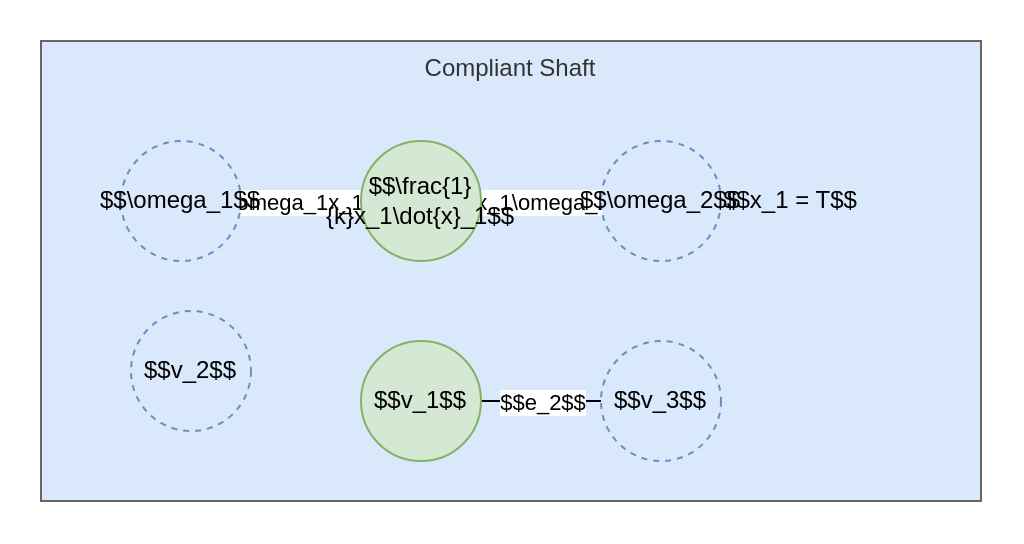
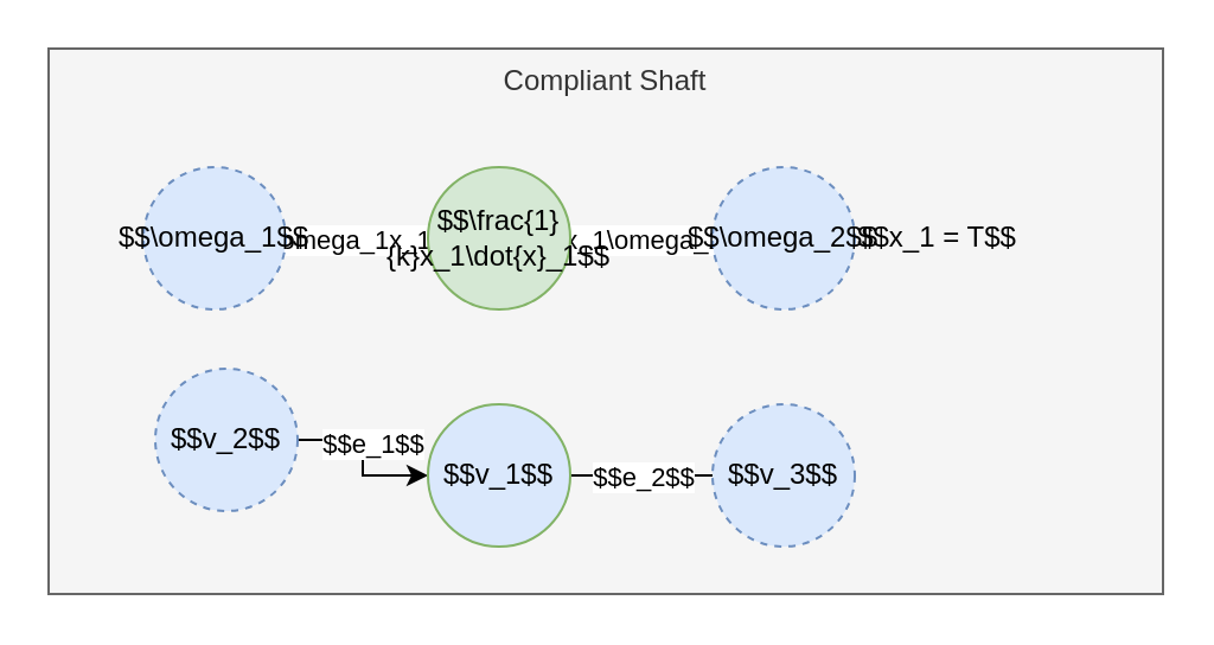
- <mxCell id="2" value="Compliant Shaft" style="rounded=0;whiteSpace=wrap;html=1;fillColor=#dae8fc;strokeColor=#666666;fontColor=#333333;verticalAlign=top;" vertex="1" parent="1"><mxGeometry x="20" y="20" width="470" height="230" as="geometry" /></mxCell>
+ <mxCell id="2" value="Compliant Shaft" style="rounded=0;whiteSpace=wrap;html=1;fillColor=#f5f5f5;strokeColor=#666666;fontColor=#333333;verticalAlign=top;" vertex="1" parent="1"><mxGeometry x="20" y="20" width="470" height="230" as="geometry" /></mxCell>
+ <mxCell id="10" style="edgeStyle=orthogonalEdgeStyle;rounded=0;orthogonalLoop=1;jettySize=auto;html=1;exitX=1;exitY=0.5;exitDx=0;exitDy=0;entryX=0;entryY=0.5;entryDx=0;entryDy=0;labelBackgroundColor=none;" edge="1" parent="1" source="12" target="15"><mxGeometry relative="1" as="geometry"><mxPoint x="240" y="200" as="targetPoint" /></mxGeometry></mxCell>
+ <mxCell id="11" value="$$e_1$$" style="edgeLabel;html=1;align=center;verticalAlign=middle;resizable=0;points=[];" vertex="1" connectable="0" parent="10"><mxGeometry x="-0.195" y="1" relative="1" as="geometry"><mxPoint x="3.45" y="1" as="offset" /></mxGeometry></mxCell>
- <mxCell id="15" value="$$v_1$$" style="ellipse;whiteSpace=wrap;html=1;aspect=fixed;fillColor=#d5e8d4;strokeColor=#82b366;" vertex="1" parent="1"><mxGeometry x="180" y="170" width="60" height="60" as="geometry" /></mxCell>
+ <mxCell id="15" value="$$v_1$$" style="ellipse;whiteSpace=wrap;html=1;aspect=fixed;fillColor=#dae8fc;strokeColor=#82b366;" vertex="1" parent="1"><mxGeometry x="180" y="170" width="60" height="60" as="geometry" /></mxCell>
